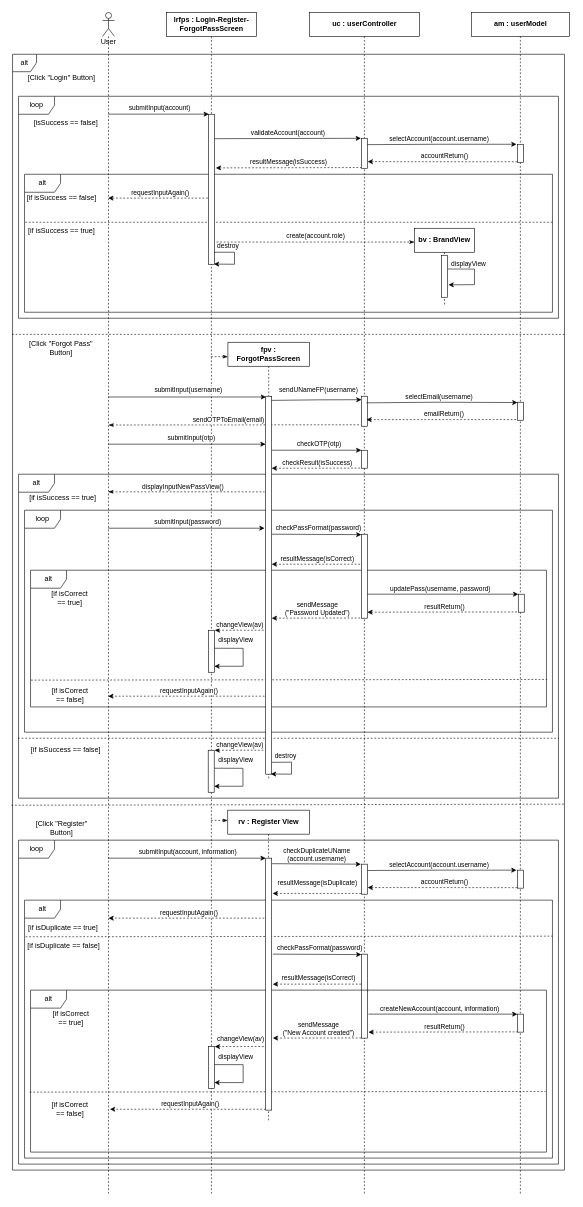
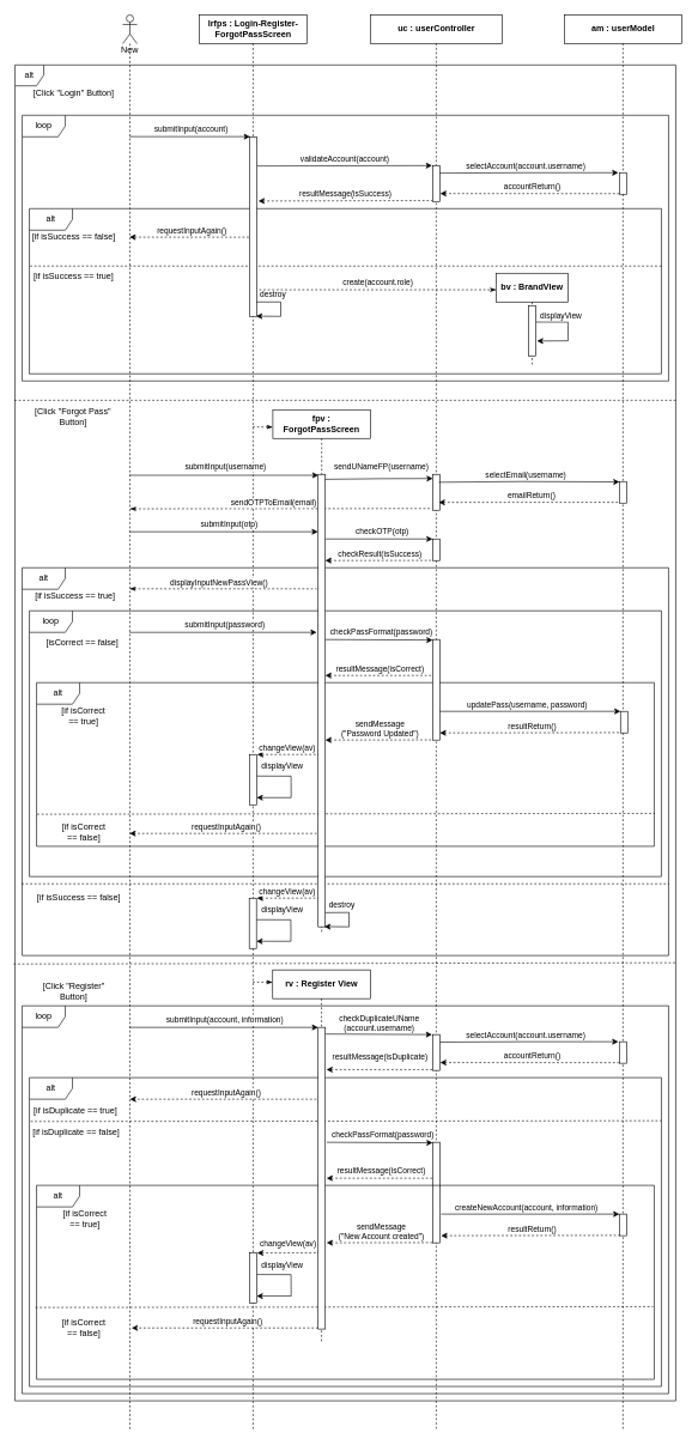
- <mxCell id="87" value="User" style="shape=umlLifeline;participant=umlActor;perimeter=lifelinePerimeter;whiteSpace=wrap;html=1;container=1;collapsible=0;recursiveResize=0;verticalAlign=top;spacingTop=36;outlineConnect=0;" parent="1" vertex="1"><mxGeometry x="170" y="20.25" width="20" height="1969.75" as="geometry" /></mxCell>
+ <mxCell id="87" value="New" style="shape=umlLifeline;participant=umlActor;perimeter=lifelinePerimeter;whiteSpace=wrap;html=1;container=1;collapsible=0;recursiveResize=0;verticalAlign=top;spacingTop=36;outlineConnect=0;" parent="1" vertex="1"><mxGeometry x="170" y="20.25" width="20" height="1969.75" as="geometry" /></mxCell>
- <mxCell id="19" value="[isSuccess == false]" style="text;html=1;strokeColor=none;fillColor=none;align=center;verticalAlign=middle;whiteSpace=wrap;rounded=0;" parent="1" vertex="1"><mxGeometry x="51.75" y="190" width="113.5" height="30" as="geometry" /></mxCell>
+ <mxCell id="63" value="[isCorrect == false]" style="text;html=1;strokeColor=none;fillColor=none;align=center;verticalAlign=middle;whiteSpace=wrap;rounded=0;" parent="1" vertex="1"><mxGeometry x="56.5" y="880" width="113.5" height="30" as="geometry" /></mxCell>
